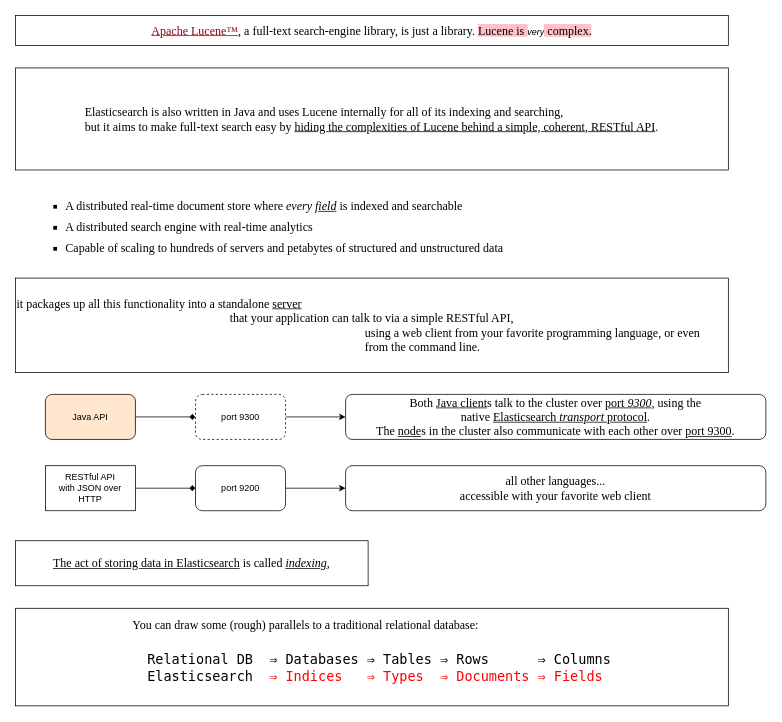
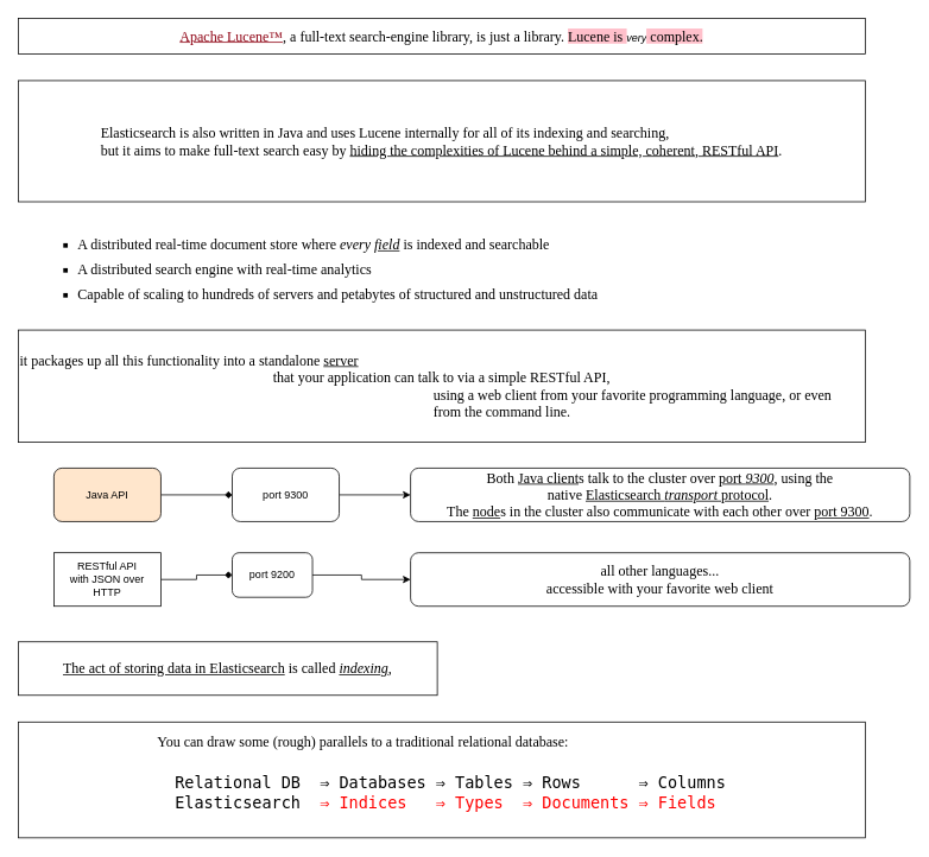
- <mxCell id="9" value="port 9300" style="whiteSpace=wrap;html=1;rounded=1;dashed=1;" vertex="1" parent="1"><mxGeometry x="260" y="525" width="120" height="60" as="geometry" /></mxCell>
+ <mxCell id="9" value="port 9300" style="whiteSpace=wrap;html=1;rounded=1;" vertex="1" parent="1"><mxGeometry x="260" y="525" width="120" height="60" as="geometry" /></mxCell>
- <mxCell id="14" value="port 9200" style="rounded=1;whiteSpace=wrap;html=1;" vertex="1" parent="1"><mxGeometry x="260" y="620" width="120" height="60" as="geometry" /></mxCell>
+ <mxCell id="14" value="port 9200" style="rounded=1;whiteSpace=wrap;html=1;" vertex="1" parent="1"><mxGeometry x="260" y="620" width="90" height="50" as="geometry" /></mxCell>
